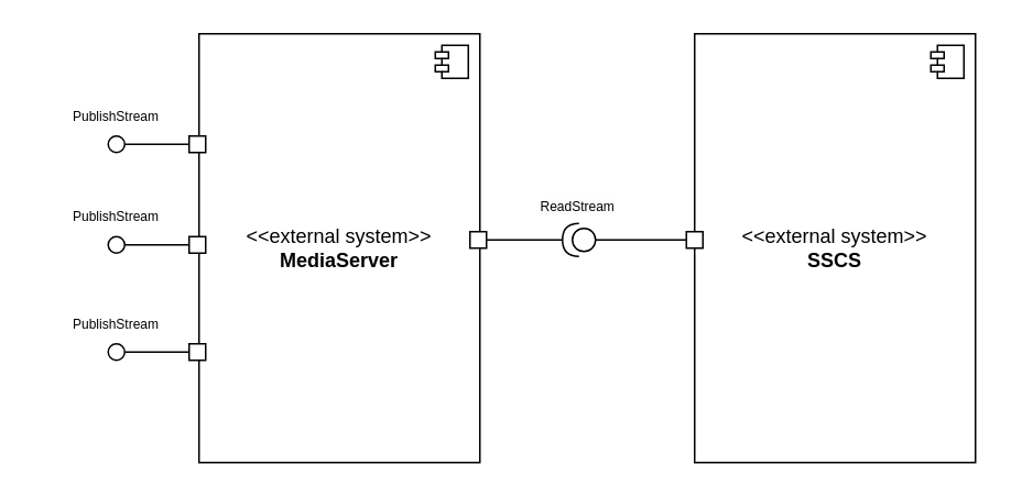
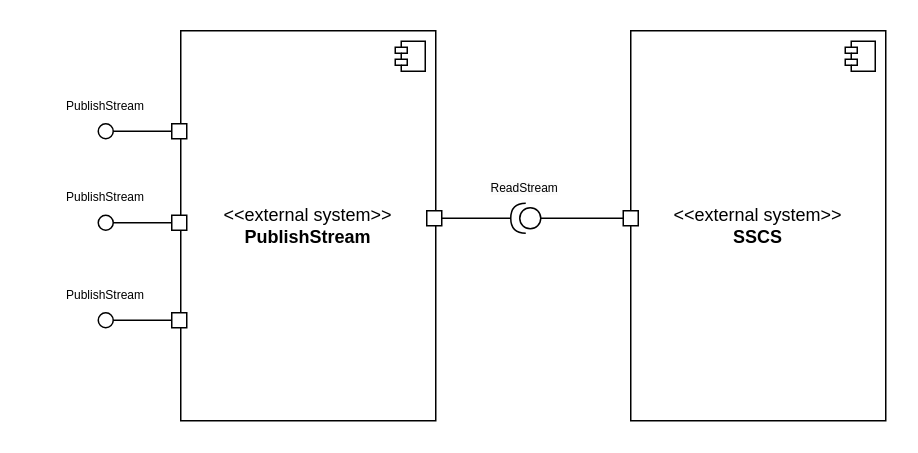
- <mxCell id="3" value="&amp;lt;&amp;lt;external system&amp;gt;&amp;gt;&lt;br&gt;&lt;b&gt;MediaServer&lt;/b&gt;" style="html=1;dropTarget=0;whiteSpace=wrap;" vertex="1" parent="2"><mxGeometry width="170" height="260" as="geometry" /></mxCell>
+ <mxCell id="3" value="&amp;lt;&amp;lt;external system&amp;gt;&amp;gt;&lt;br&gt;&lt;b&gt;PublishStream&lt;/b&gt;" style="html=1;dropTarget=0;whiteSpace=wrap;" vertex="1" parent="2"><mxGeometry width="170" height="260" as="geometry" /></mxCell>
